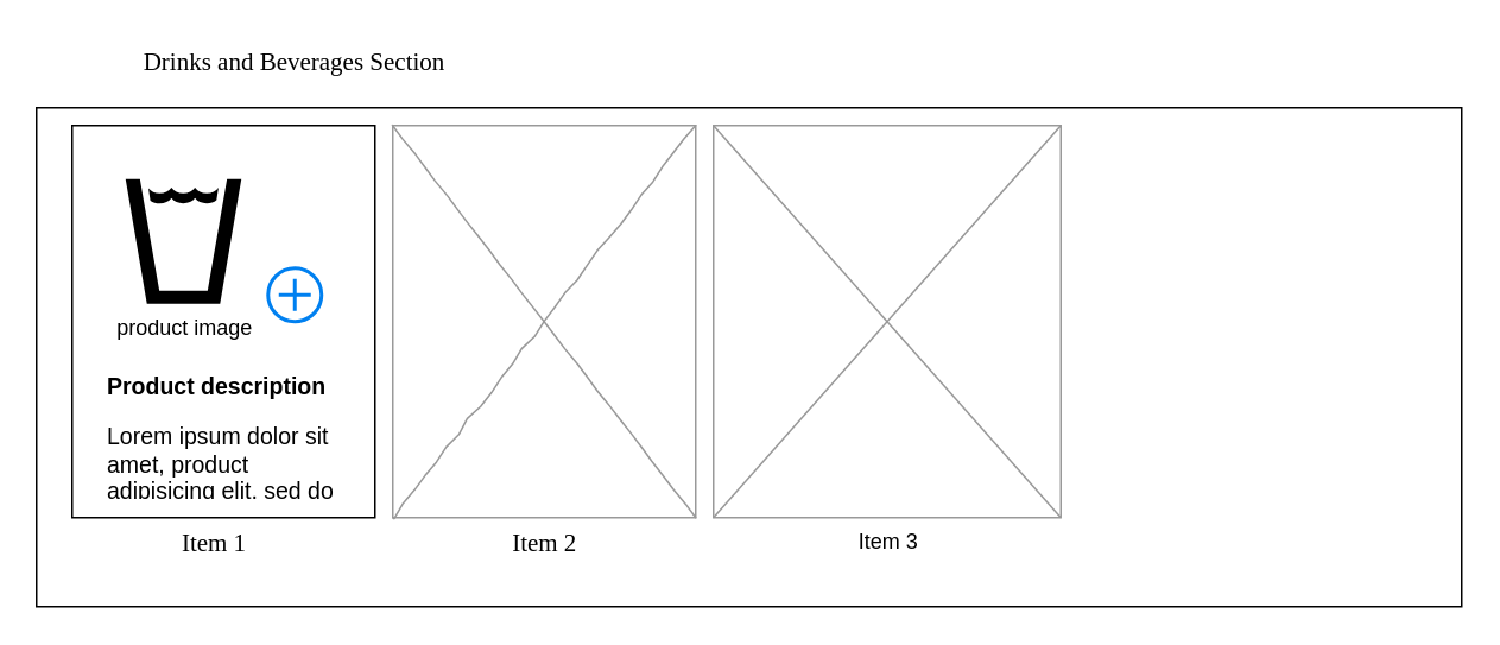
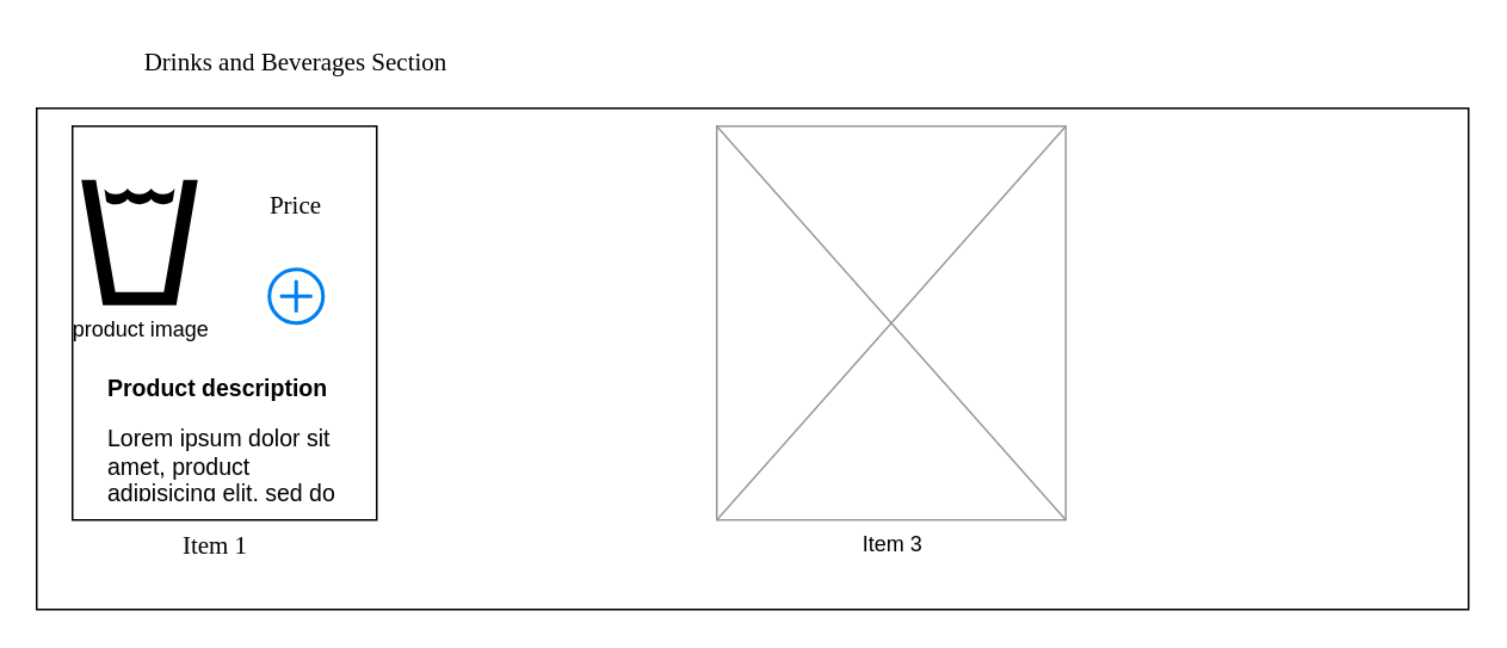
+ <mxCell id="7" value="&lt;font style=&quot;font-size: 14px;&quot; face=&quot;Verdana&quot;&gt;Price&lt;/font&gt;" style="text;html=1;strokeColor=none;fillColor=none;align=center;verticalAlign=middle;whiteSpace=wrap;rounded=0;" vertex="1" parent="1"><mxGeometry x="135" y="100" width="60" height="30" as="geometry" /></mxCell>
- <mxCell id="6" value="product image" style="shape=mxgraph.signs.food.drinking_water_1;html=1;pointerEvents=1;fillColor=#000000;strokeColor=none;verticalLabelPosition=bottom;verticalAlign=top;align=center;" vertex="1" parent="1"><mxGeometry x="70" y="100" width="65" height="70" as="geometry" /></mxCell>
+ <mxCell id="6" value="product image" style="shape=mxgraph.signs.food.drinking_water_1;html=1;pointerEvents=1;fillColor=#000000;strokeColor=none;verticalLabelPosition=bottom;verticalAlign=top;align=center;" vertex="1" parent="1"><mxGeometry x="45" y="100" width="65" height="70" as="geometry" /></mxCell>
- <mxCell id="3" value="Item 2" style="verticalLabelPosition=bottom;shadow=0;dashed=0;align=center;html=1;verticalAlign=top;strokeWidth=1;shape=mxgraph.mockup.graphics.simpleIcon;strokeColor=#999999;rounded=0;labelBackgroundColor=none;fontFamily=Verdana;fontSize=14;fontColor=#000000;comic=1;" parent="1" vertex="1"><mxGeometry x="220" y="70" width="170" height="220" as="geometry" /></mxCell>
